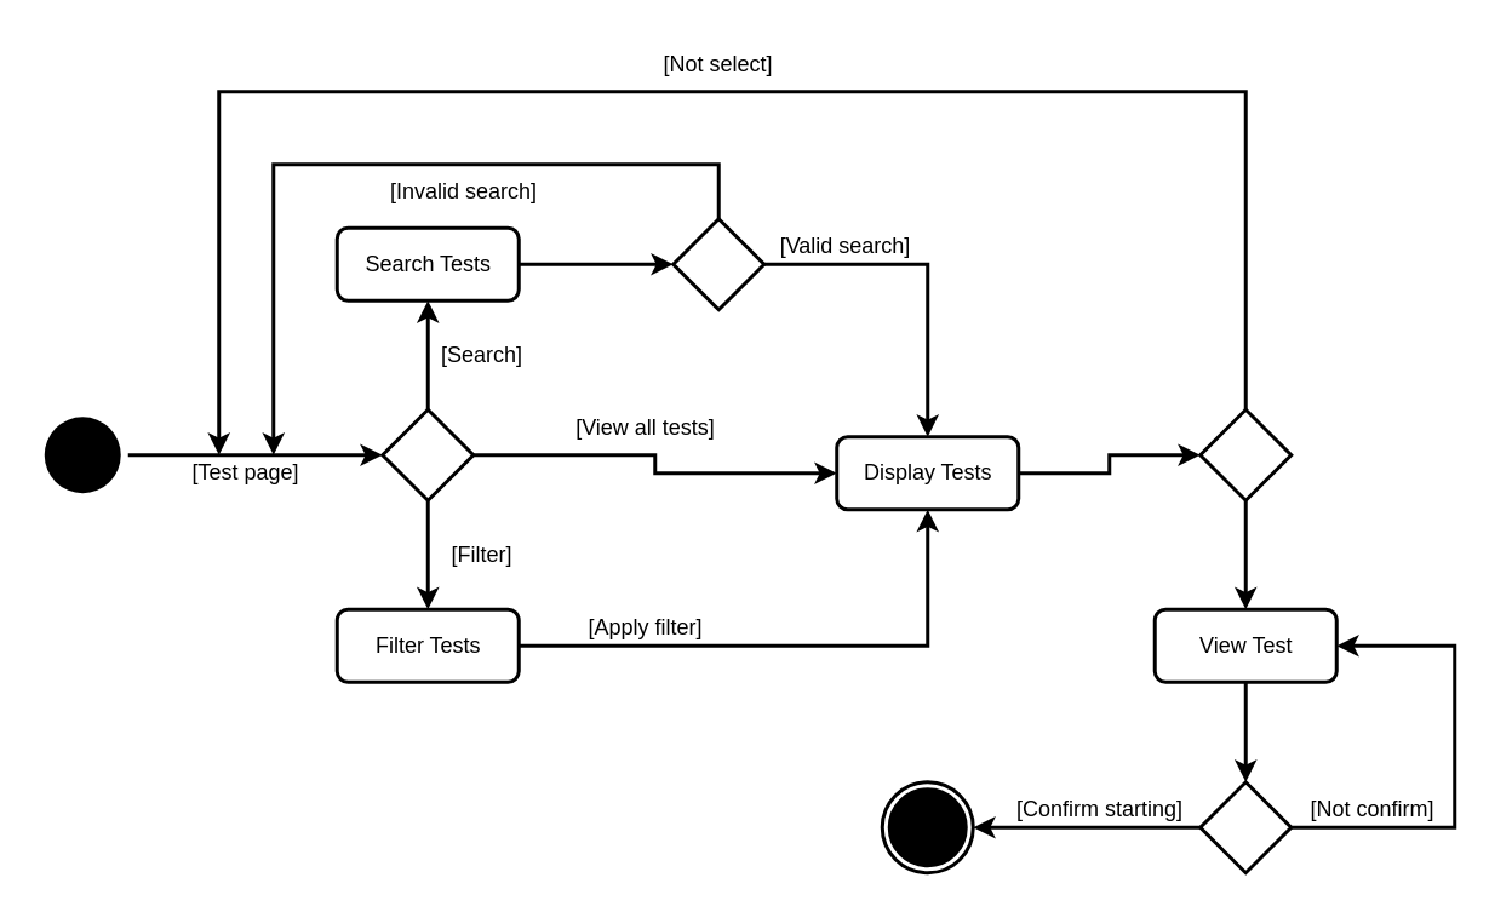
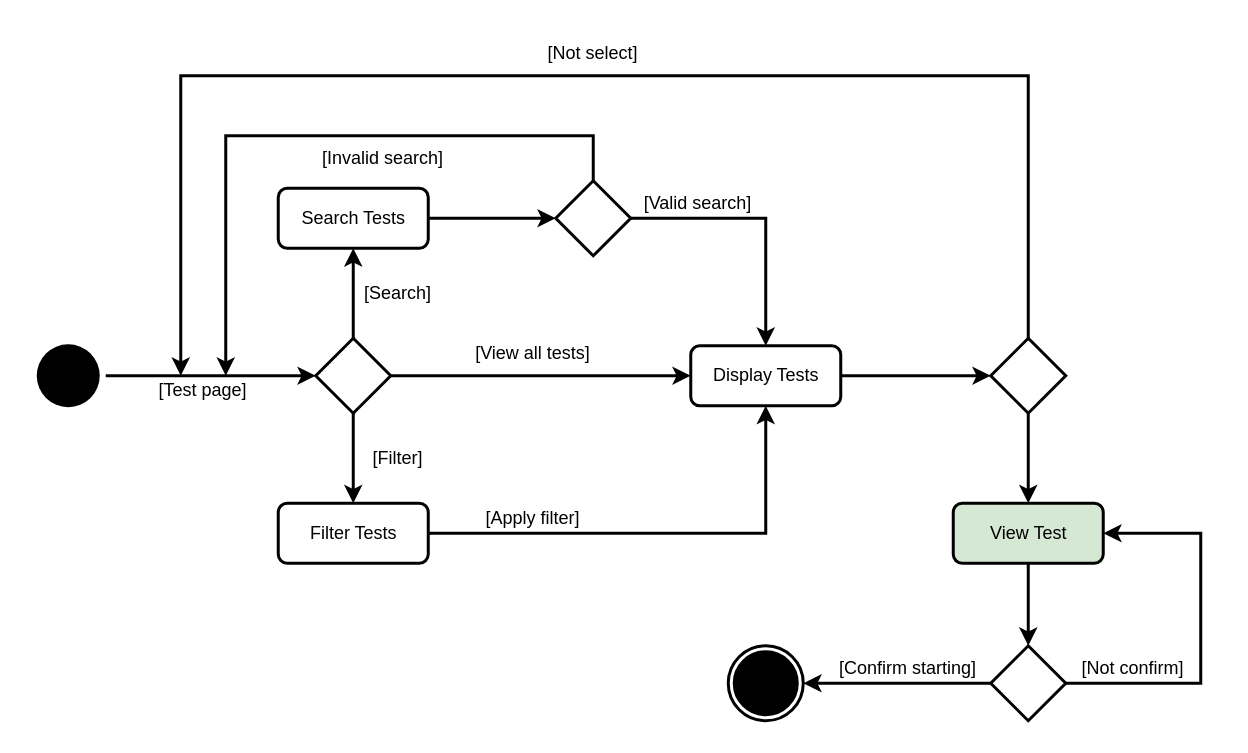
- <mxCell id="16" value="Display Tests" style="html=1;rounded=1;strokeWidth=2;" vertex="1" parent="1"><mxGeometry x="460" y="240" width="100" height="40" as="geometry" /></mxCell>
+ <mxCell id="16" value="Display Tests" style="html=1;rounded=1;strokeWidth=2;" vertex="1" parent="1"><mxGeometry x="460" y="230" width="100" height="40" as="geometry" /></mxCell>
- <mxCell id="18" value="View Test" style="html=1;rounded=1;strokeWidth=2;" vertex="1" parent="1"><mxGeometry x="635" y="335" width="100" height="40" as="geometry" /></mxCell>
+ <mxCell id="18" value="View Test" style="html=1;rounded=1;strokeWidth=2;fillColor=#d5e8d4;" vertex="1" parent="1"><mxGeometry x="635" y="335" width="100" height="40" as="geometry" /></mxCell>
